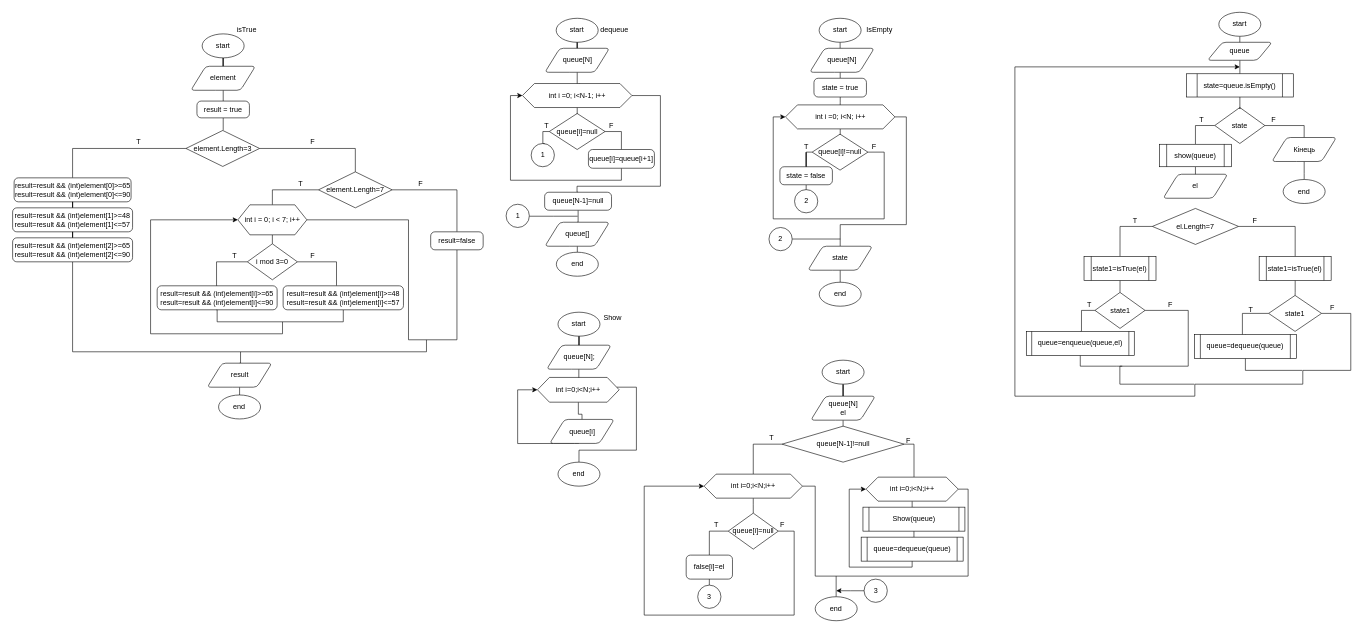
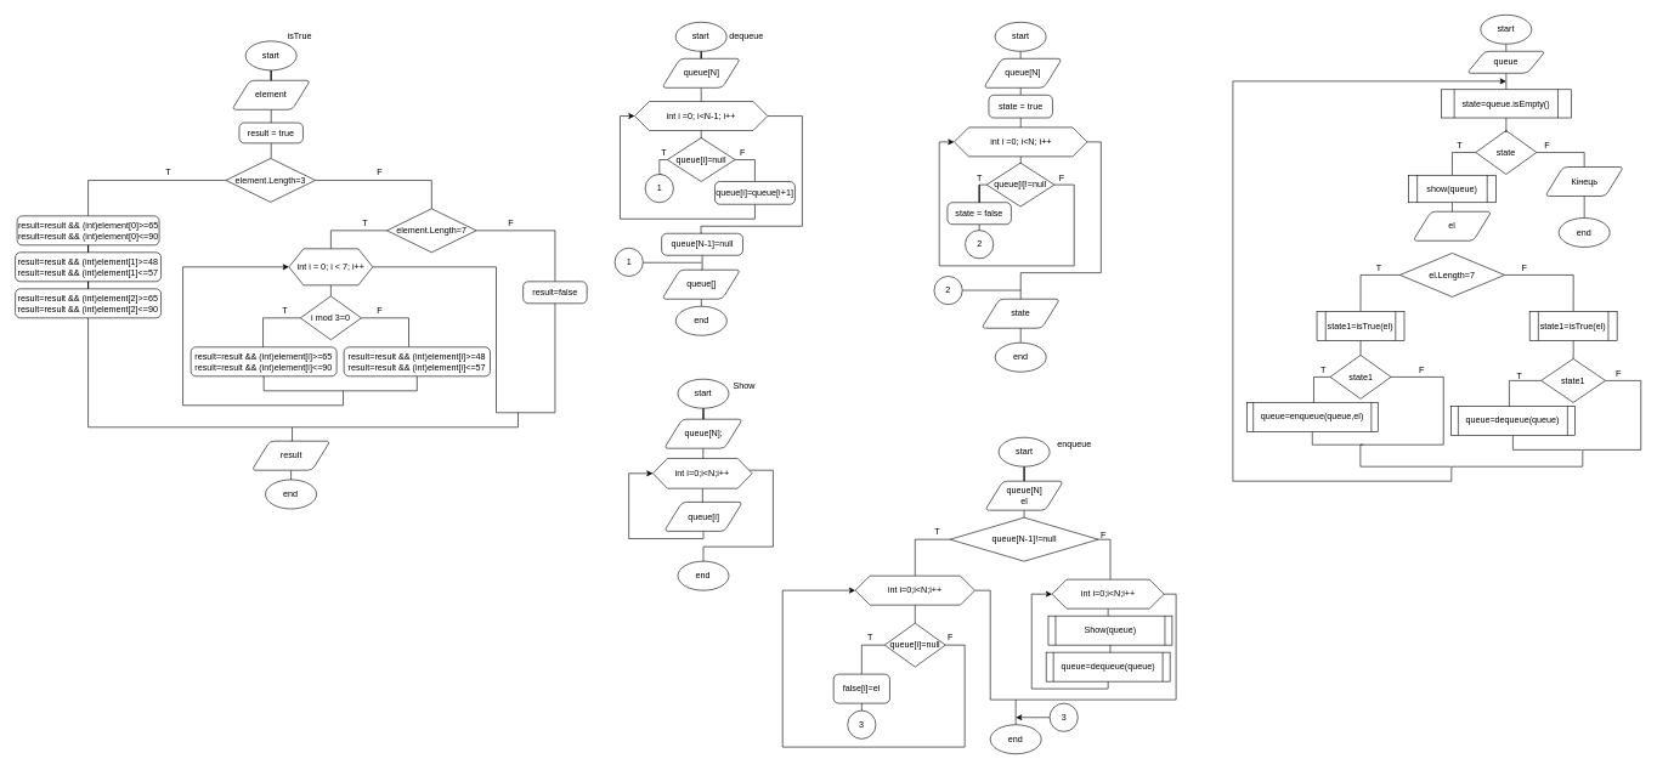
- <mxCell id="100" value="IsEmpty" style="text;html=1;align=center;verticalAlign=middle;resizable=0;points=[];autosize=1;strokeColor=none;fillColor=none;" parent="1" vertex="1"><mxGeometry x="1434.62" y="40" width="60" height="20" as="geometry" /></mxCell>
+ <mxCell id="124" value="enqueue" style="text;html=1;align=center;verticalAlign=middle;resizable=0;points=[];autosize=1;strokeColor=none;fillColor=none;" parent="1" vertex="1"><mxGeometry x="1443.07" y="600" width="60" height="20" as="geometry" /></mxCell>
- <mxCell id="109" value="queue[i]" style="shape=parallelogram;html=1;strokeWidth=1;perimeter=parallelogramPerimeter;whiteSpace=wrap;rounded=1;arcSize=12;size=0.23;" parent="1" vertex="1"><mxGeometry x="915.5" y="698.75" width="107.5" height="40" as="geometry" /></mxCell>
+ <mxCell id="109" value="queue[i]" style="shape=parallelogram;html=1;strokeWidth=1;perimeter=parallelogramPerimeter;whiteSpace=wrap;rounded=1;arcSize=12;size=0.23;" parent="1" vertex="1"><mxGeometry x="910.5" y="688.75" width="107.5" height="40" as="geometry" /></mxCell>
